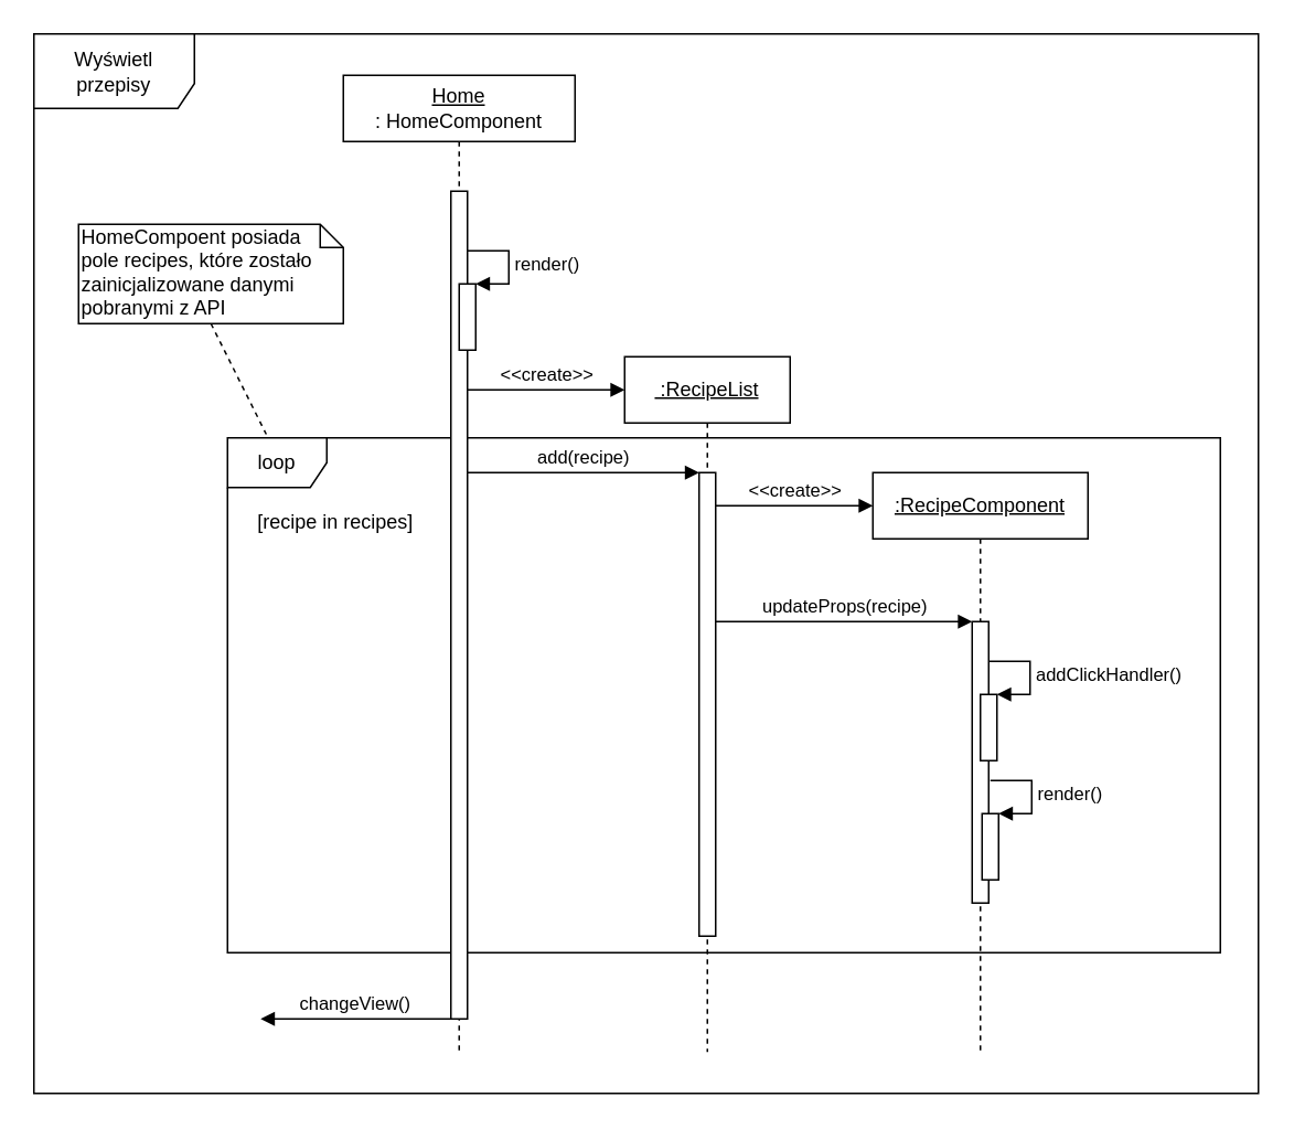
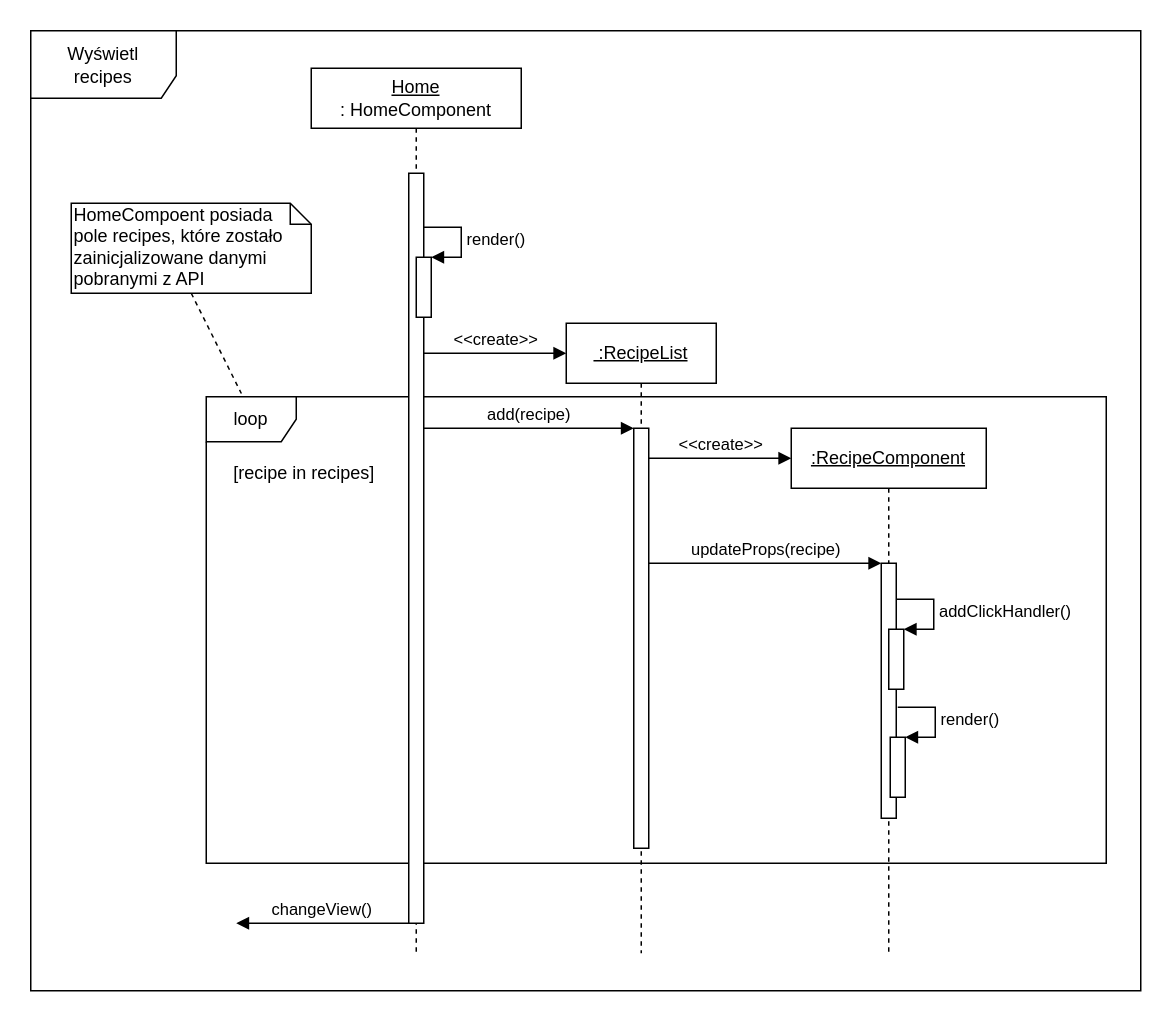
- <mxCell id="23" value="Wyświetl&lt;br&gt;przepisy" style="shape=umlFrame;whiteSpace=wrap;html=1;width=97;height=45;" vertex="1" parent="1"><mxGeometry x="20" y="20" width="740" height="640" as="geometry" /></mxCell>
+ <mxCell id="23" value="Wyświetl&lt;br&gt;recipes" style="shape=umlFrame;whiteSpace=wrap;html=1;width=97;height=45;" vertex="1" parent="1"><mxGeometry x="20" y="20" width="740" height="640" as="geometry" /></mxCell>
